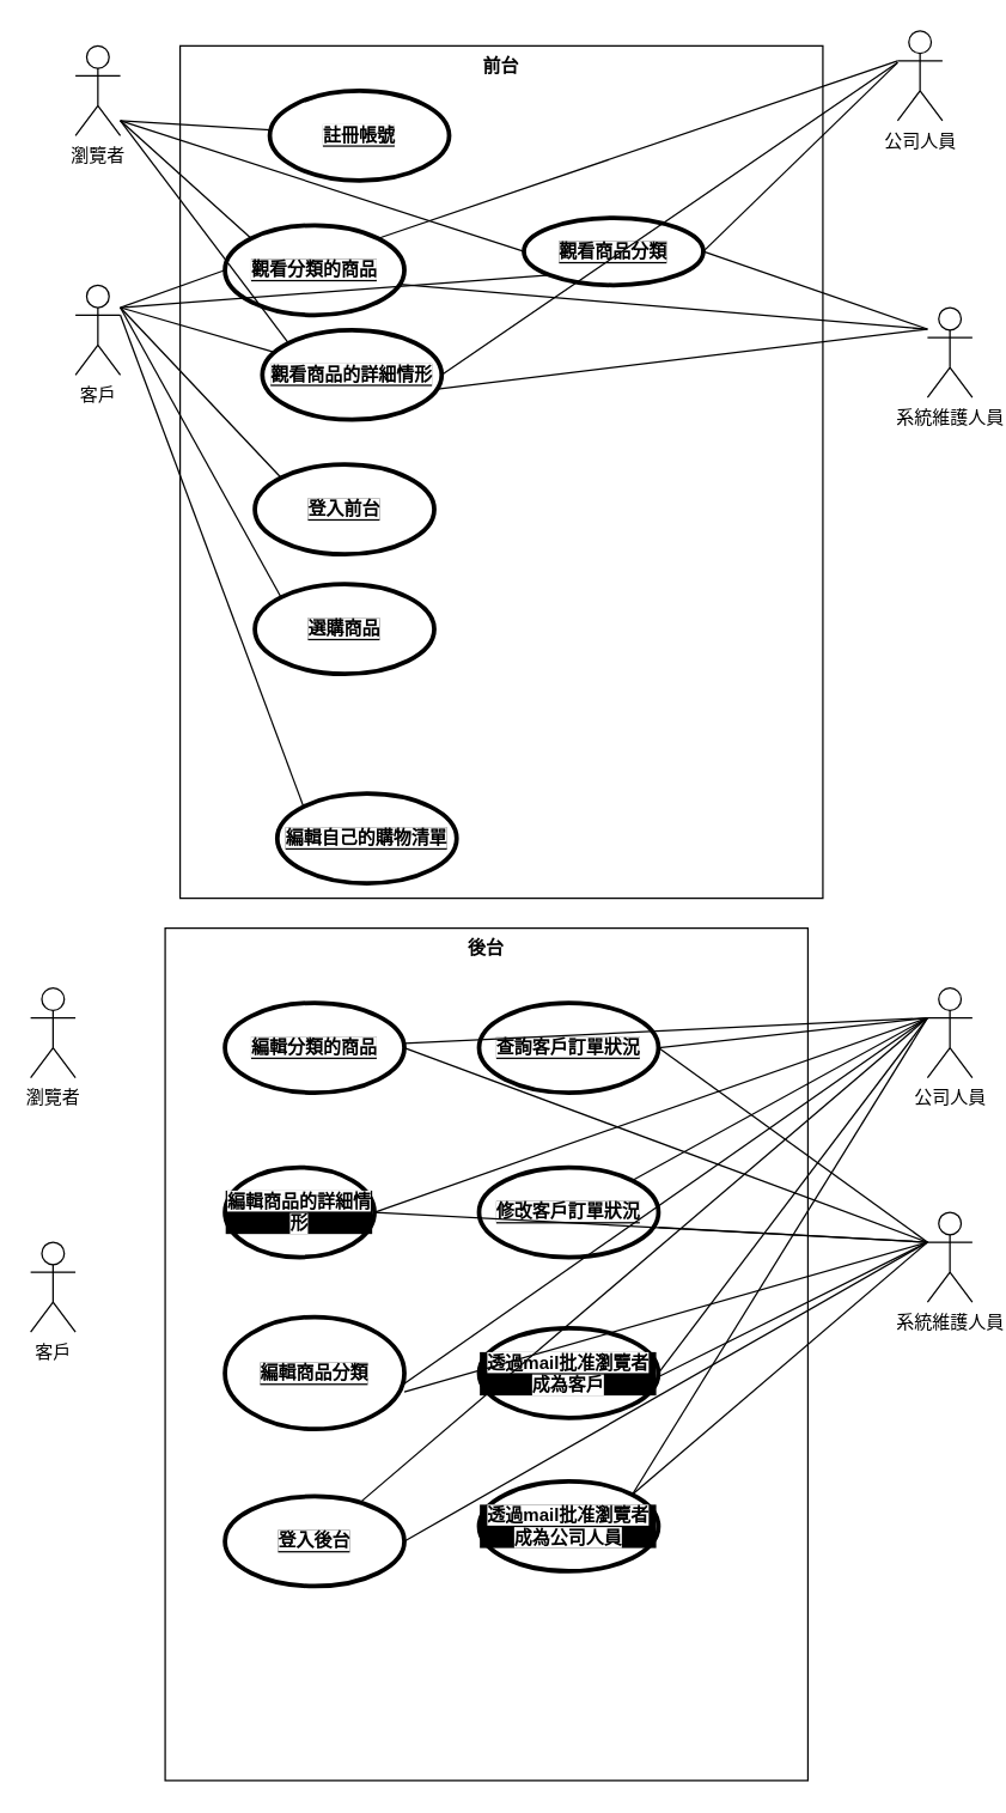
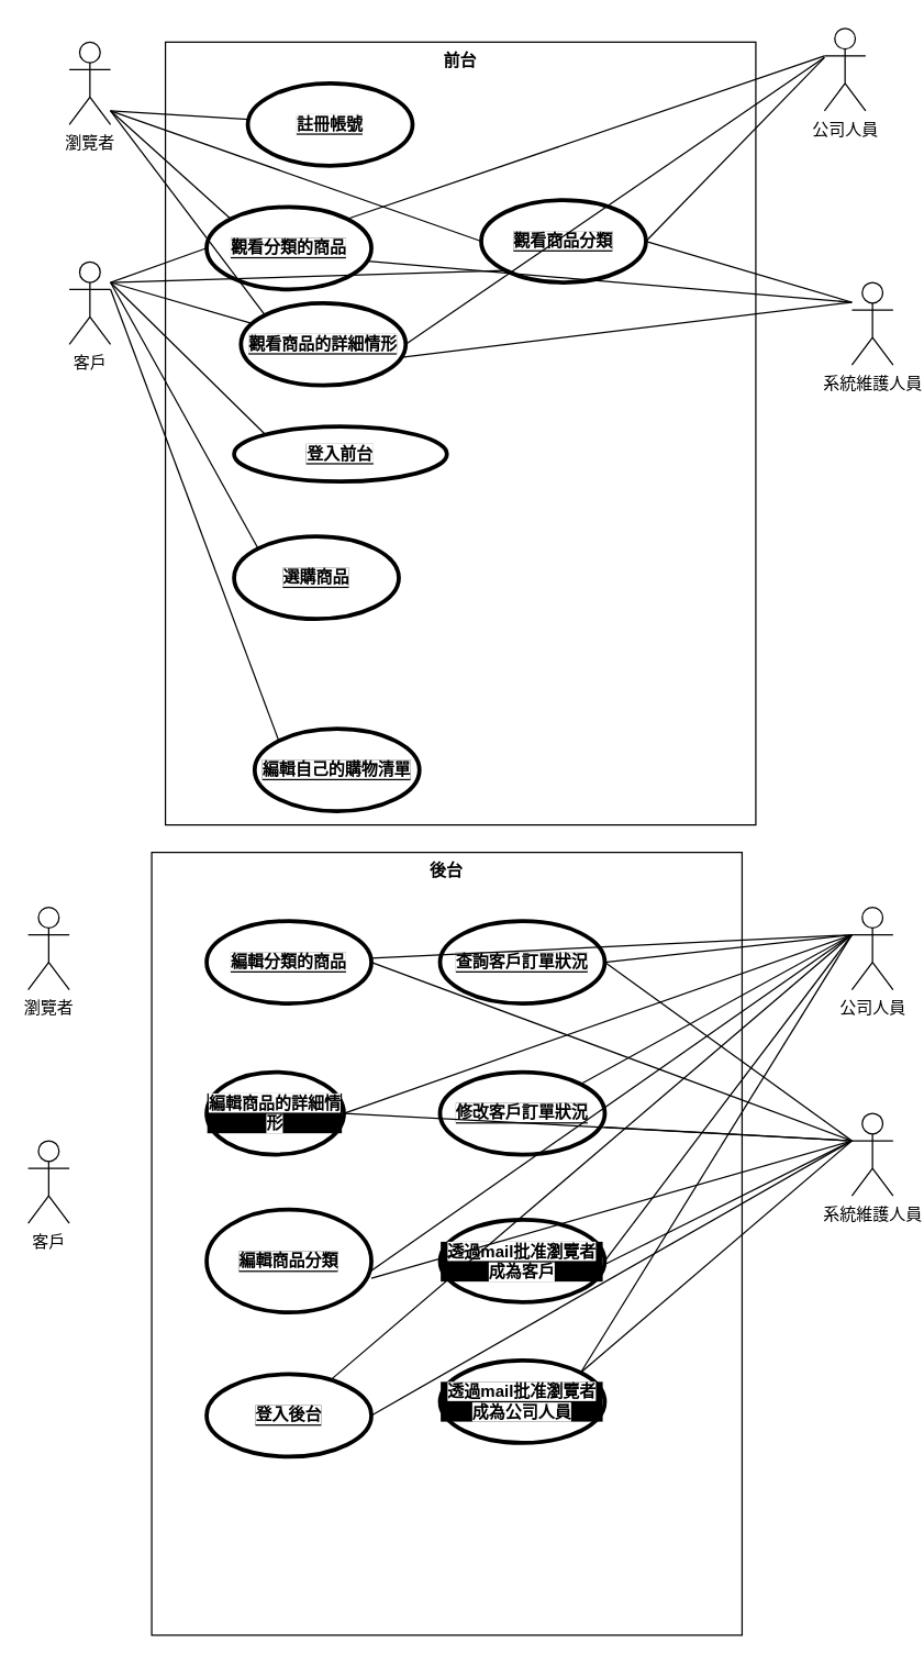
- <mxCell id="7" value="&lt;span style=&quot;background-color: rgb(255, 255, 255);&quot;&gt;觀看商品分類&lt;/span&gt;" style="shape=ellipse;html=1;strokeWidth=3;fontStyle=1;whiteSpace=wrap;align=center;perimeter=ellipsePerimeter;labelBackgroundColor=#000000;fontColor=#000000;fillColor=#FFFFFF;strokeColor=#000000;" vertex="1" parent="1"><mxGeometry x="350" y="145" width="120" height="45" as="geometry" /></mxCell>
+ <mxCell id="7" value="&lt;span style=&quot;background-color: rgb(255, 255, 255);&quot;&gt;觀看商品分類&lt;/span&gt;" style="shape=ellipse;html=1;strokeWidth=3;fontStyle=1;whiteSpace=wrap;align=center;perimeter=ellipsePerimeter;labelBackgroundColor=#000000;fontColor=#000000;fillColor=#FFFFFF;strokeColor=#000000;" vertex="1" parent="1"><mxGeometry x="350" y="145" width="120" height="60" as="geometry" /></mxCell>
- <mxCell id="10" value="&lt;span style=&quot;background-color: rgb(255, 255, 255);&quot;&gt;登入前台&lt;/span&gt;" style="shape=ellipse;html=1;strokeWidth=3;fontStyle=1;whiteSpace=wrap;align=center;perimeter=ellipsePerimeter;labelBackgroundColor=#000000;fontColor=#000000;fillColor=#FFFFFF;strokeColor=#000000;" vertex="1" parent="1"><mxGeometry x="170" y="310" width="120" height="60" as="geometry" /></mxCell>
+ <mxCell id="10" value="&lt;span style=&quot;background-color: rgb(255, 255, 255);&quot;&gt;登入前台&lt;/span&gt;" style="shape=ellipse;html=1;strokeWidth=3;fontStyle=1;whiteSpace=wrap;align=center;perimeter=ellipsePerimeter;labelBackgroundColor=#000000;fontColor=#000000;fillColor=#FFFFFF;strokeColor=#000000;" vertex="1" parent="1"><mxGeometry x="170" y="310" width="155" height="40" as="geometry" /></mxCell>
